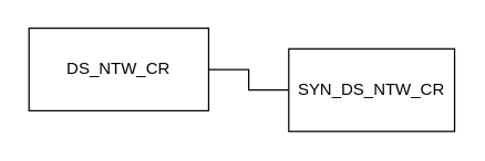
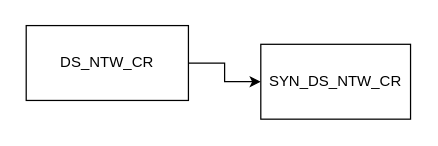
- <mxCell id="2" style="edgeStyle=orthogonalEdgeStyle;rounded=0;orthogonalLoop=1;jettySize=auto;html=1;exitX=1;exitY=0.5;exitDx=0;exitDy=0;endArrow=none;" edge="1" parent="1" source="3" target="4"><mxGeometry relative="1" as="geometry" /></mxCell>
+ <mxCell id="2" style="edgeStyle=orthogonalEdgeStyle;rounded=0;orthogonalLoop=1;jettySize=auto;html=1;exitX=1;exitY=0.5;exitDx=0;exitDy=0;" edge="1" parent="1" source="3" target="4"><mxGeometry relative="1" as="geometry" /></mxCell>
